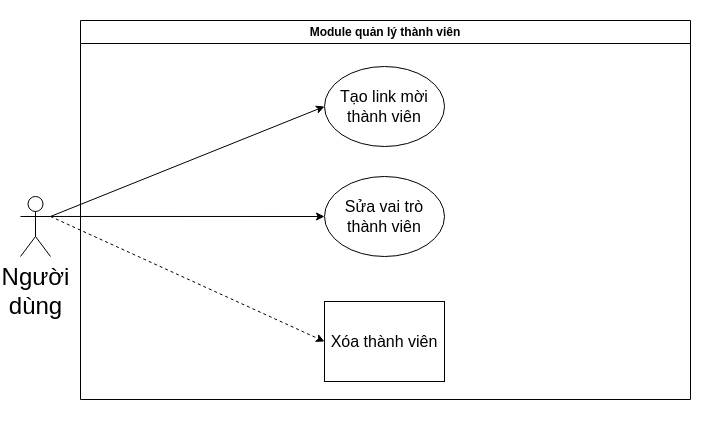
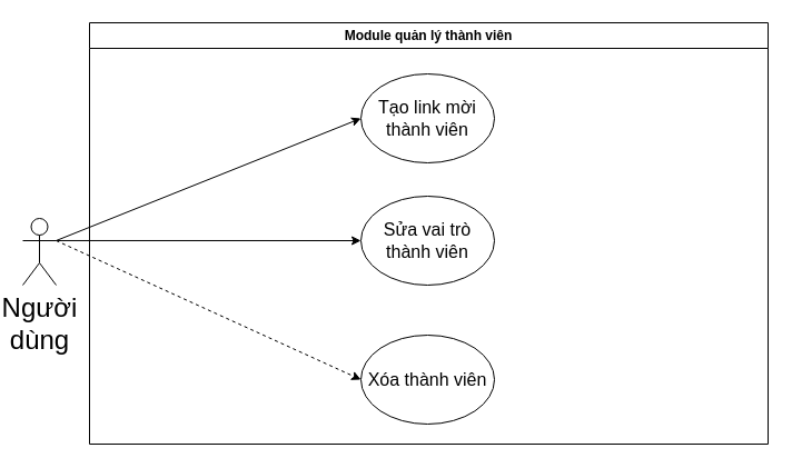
- <mxCell id="4" value="Xóa thành viên" style="whiteSpace=wrap;html=1;fontSize=16;rounded=0;" parent="2" vertex="1"><mxGeometry x="244" y="281" width="120" height="80" as="geometry" /></mxCell>
+ <mxCell id="4" value="Xóa thành viên" style="ellipse;whiteSpace=wrap;html=1;fontSize=16;" parent="2" vertex="1"><mxGeometry x="244" y="281" width="120" height="80" as="geometry" /></mxCell>
